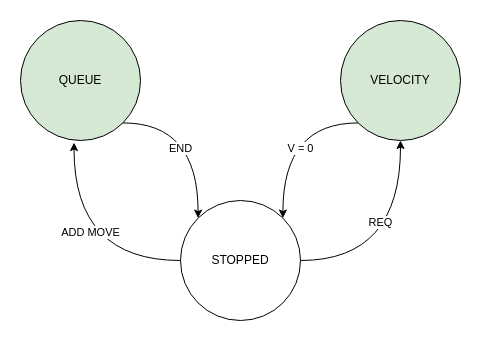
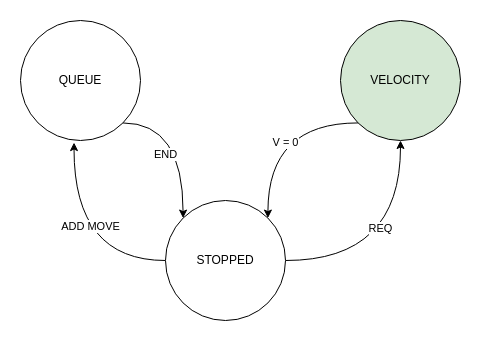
- <mxCell id="5" value="QUEUE" style="ellipse;whiteSpace=wrap;html=1;fillColor=#d5e8d4;" vertex="1" parent="1"><mxGeometry x="20" y="20" width="120" height="120" as="geometry" /></mxCell>
+ <mxCell id="5" value="QUEUE" style="ellipse;whiteSpace=wrap;html=1;" vertex="1" parent="1"><mxGeometry x="20" y="20" width="120" height="120" as="geometry" /></mxCell>
- <mxCell id="8" value="STOPPED" style="ellipse;whiteSpace=wrap;html=1;" vertex="1" parent="1"><mxGeometry x="180" y="200" width="120" height="120" as="geometry" /></mxCell>
+ <mxCell id="8" value="STOPPED" style="ellipse;whiteSpace=wrap;html=1;" vertex="1" parent="1"><mxGeometry x="165" y="200" width="120" height="120" as="geometry" /></mxCell>
